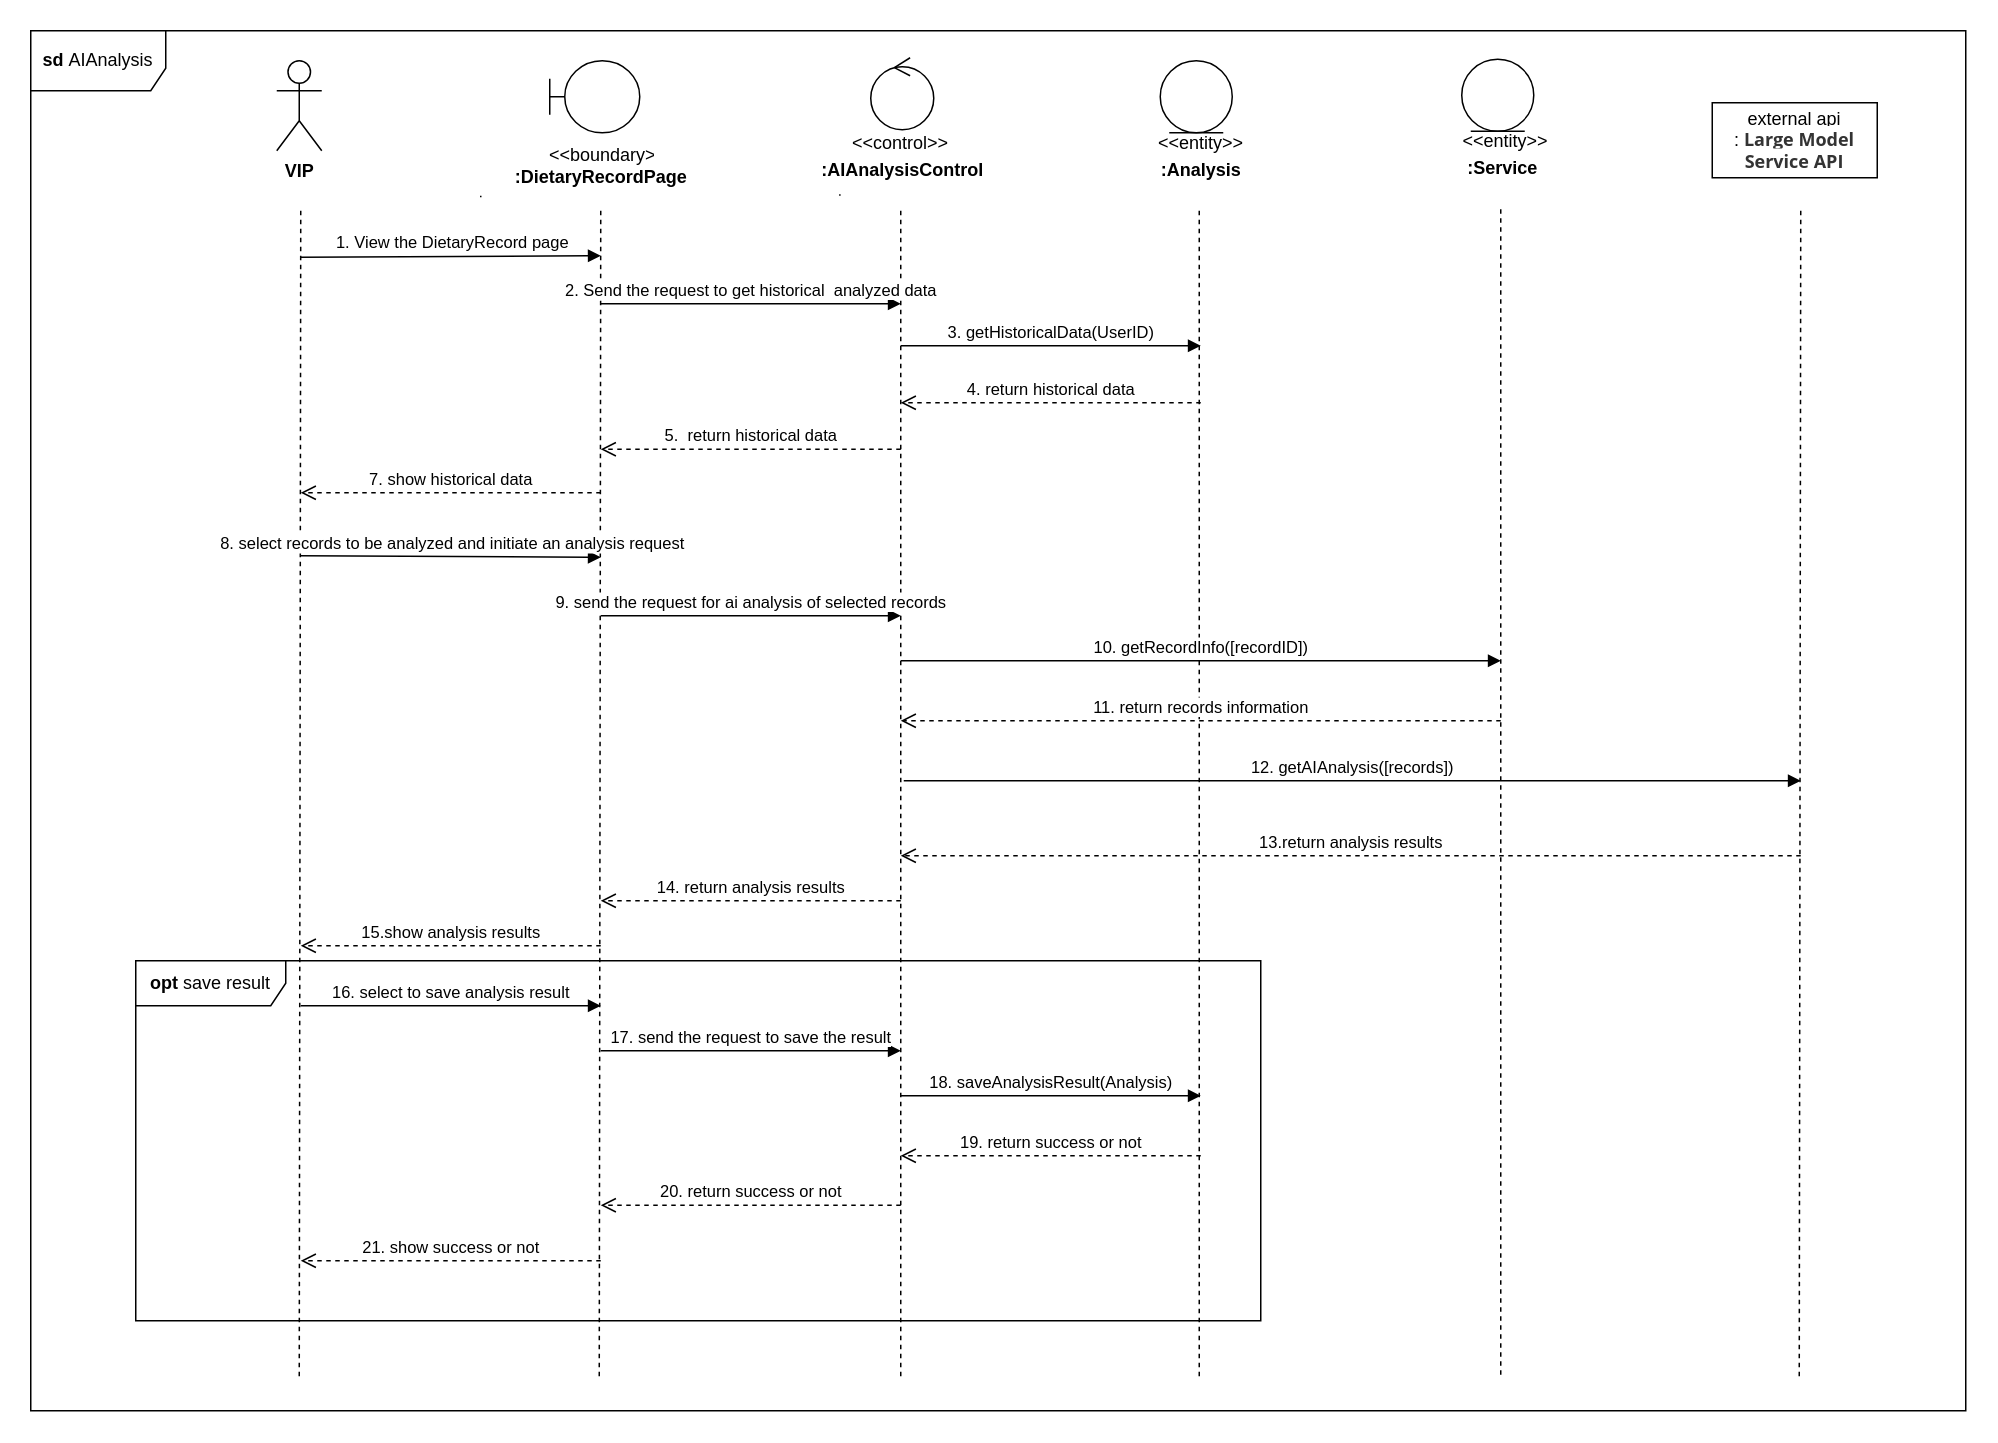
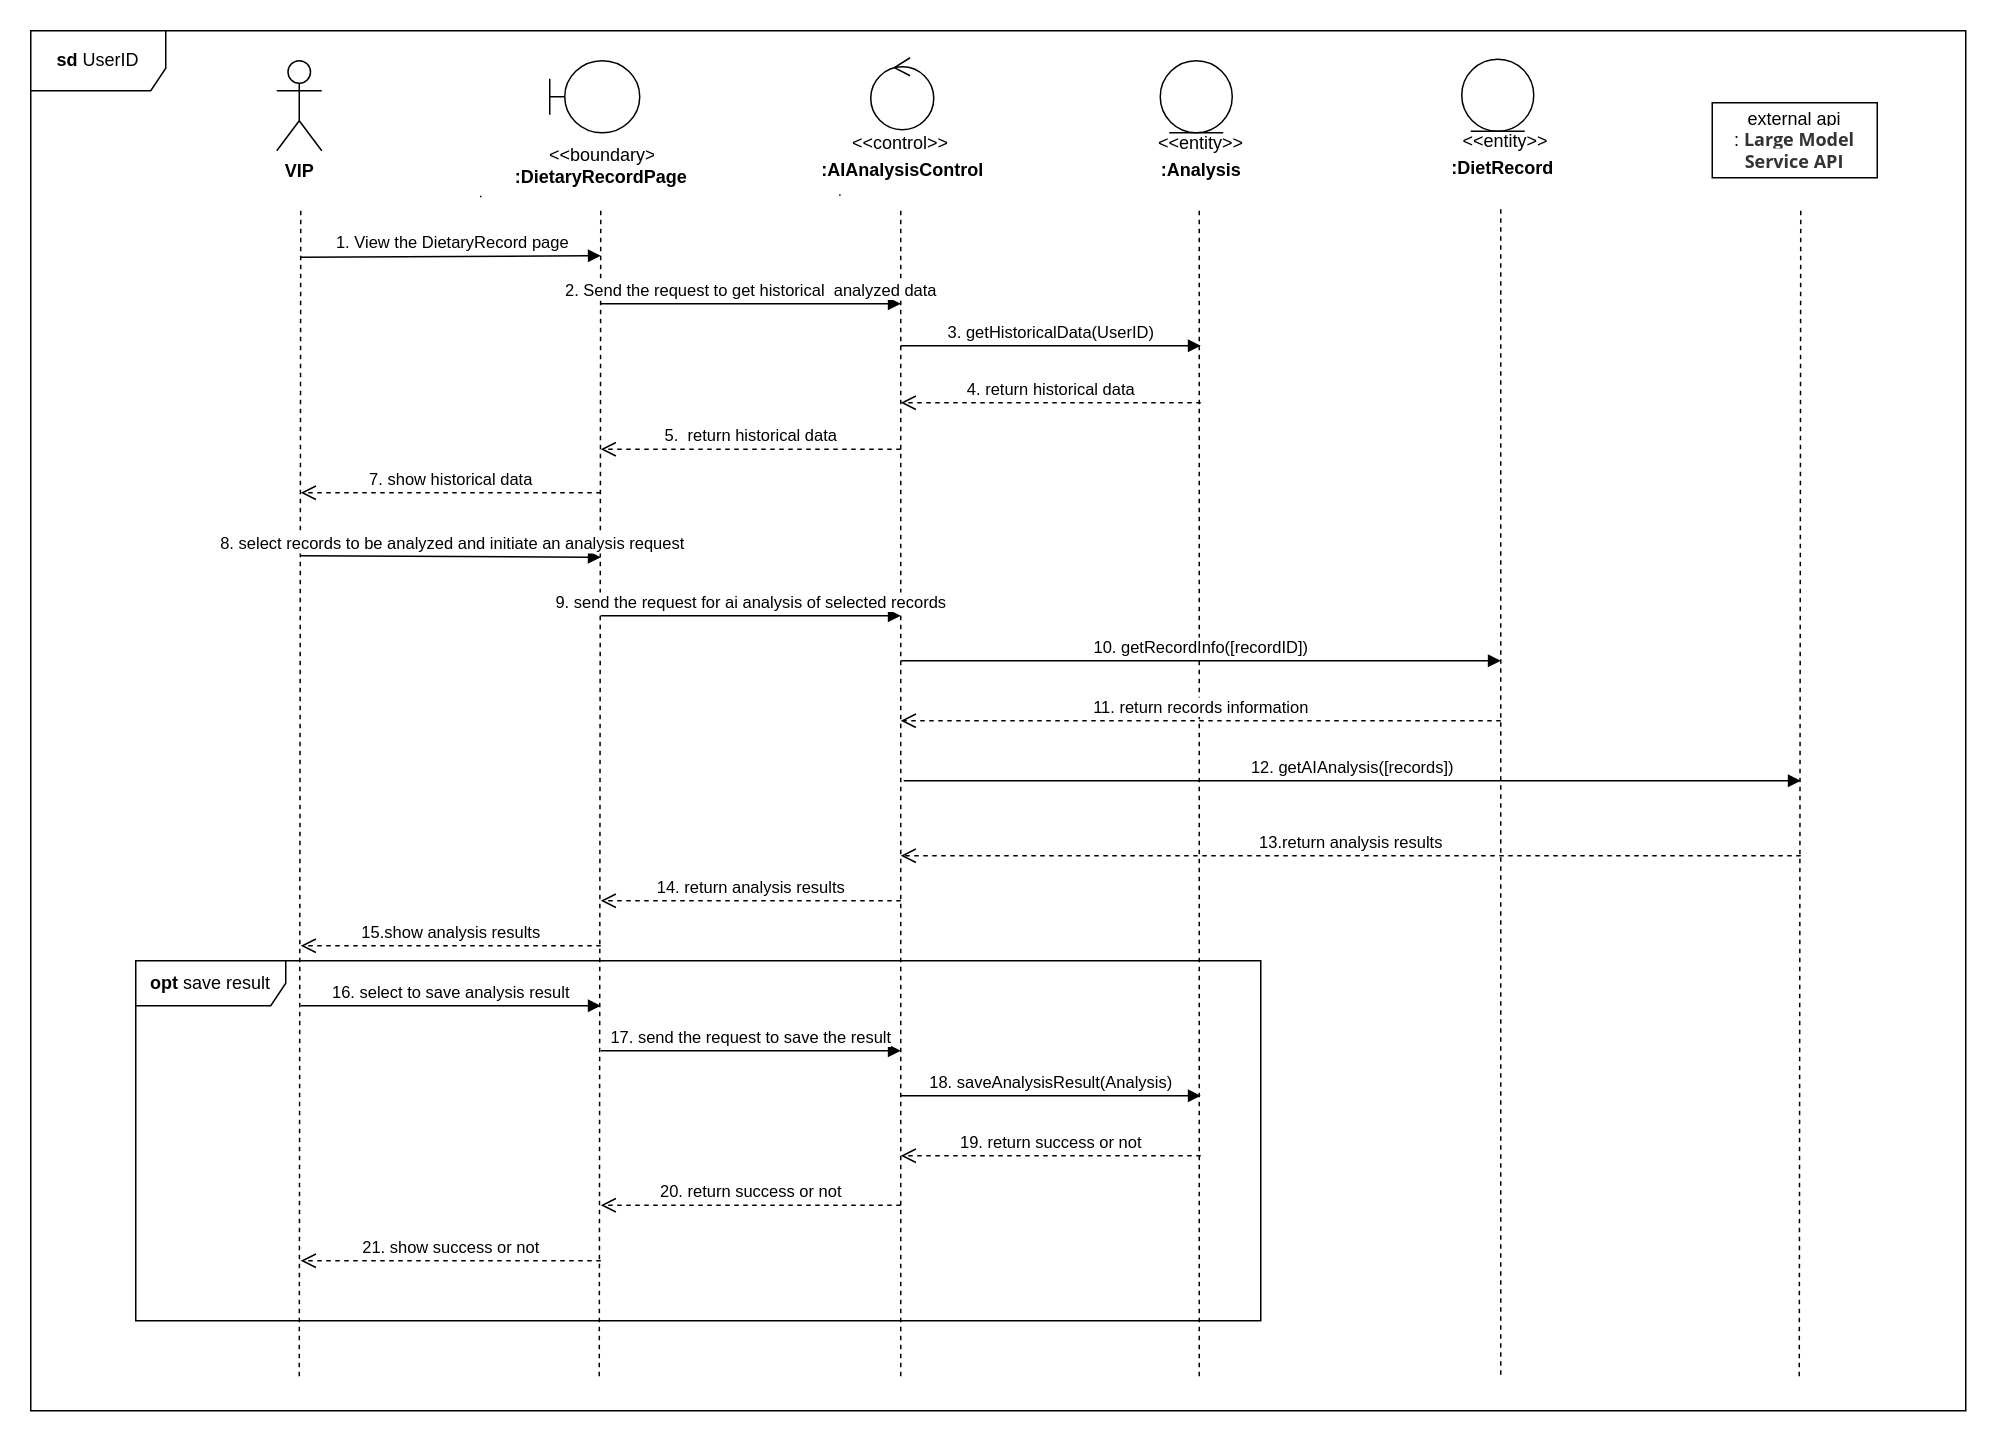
- <mxCell id="41" value="&lt;b&gt;sd &lt;/b&gt;AIAnalysis" style="shape=umlFrame;whiteSpace=wrap;html=1;pointerEvents=0;width=90;height=40;" parent="1" vertex="1"><mxGeometry x="20" y="20" width="1290" height="920" as="geometry" /></mxCell>
+ <mxCell id="41" value="&lt;b&gt;sd &lt;/b&gt;UserID" style="shape=umlFrame;whiteSpace=wrap;html=1;pointerEvents=0;width=90;height=40;" parent="1" vertex="1"><mxGeometry x="20" y="20" width="1290" height="920" as="geometry" /></mxCell>
- <mxCell id="43" value=":Service" style="text;align=center;fontStyle=1;verticalAlign=middle;spacingLeft=3;spacingRight=3;strokeColor=none;rotatable=0;points=[[0,0.5],[1,0.5]];portConstraint=eastwest;html=1;" vertex="1" parent="1"><mxGeometry x="961" y="99" width="80" height="26" as="geometry" /></mxCell>
+ <mxCell id="43" value=":DietRecord" style="text;align=center;fontStyle=1;verticalAlign=middle;spacingLeft=3;spacingRight=3;strokeColor=none;rotatable=0;points=[[0,0.5],[1,0.5]];portConstraint=eastwest;html=1;" vertex="1" parent="1"><mxGeometry x="961" y="99" width="80" height="26" as="geometry" /></mxCell>
